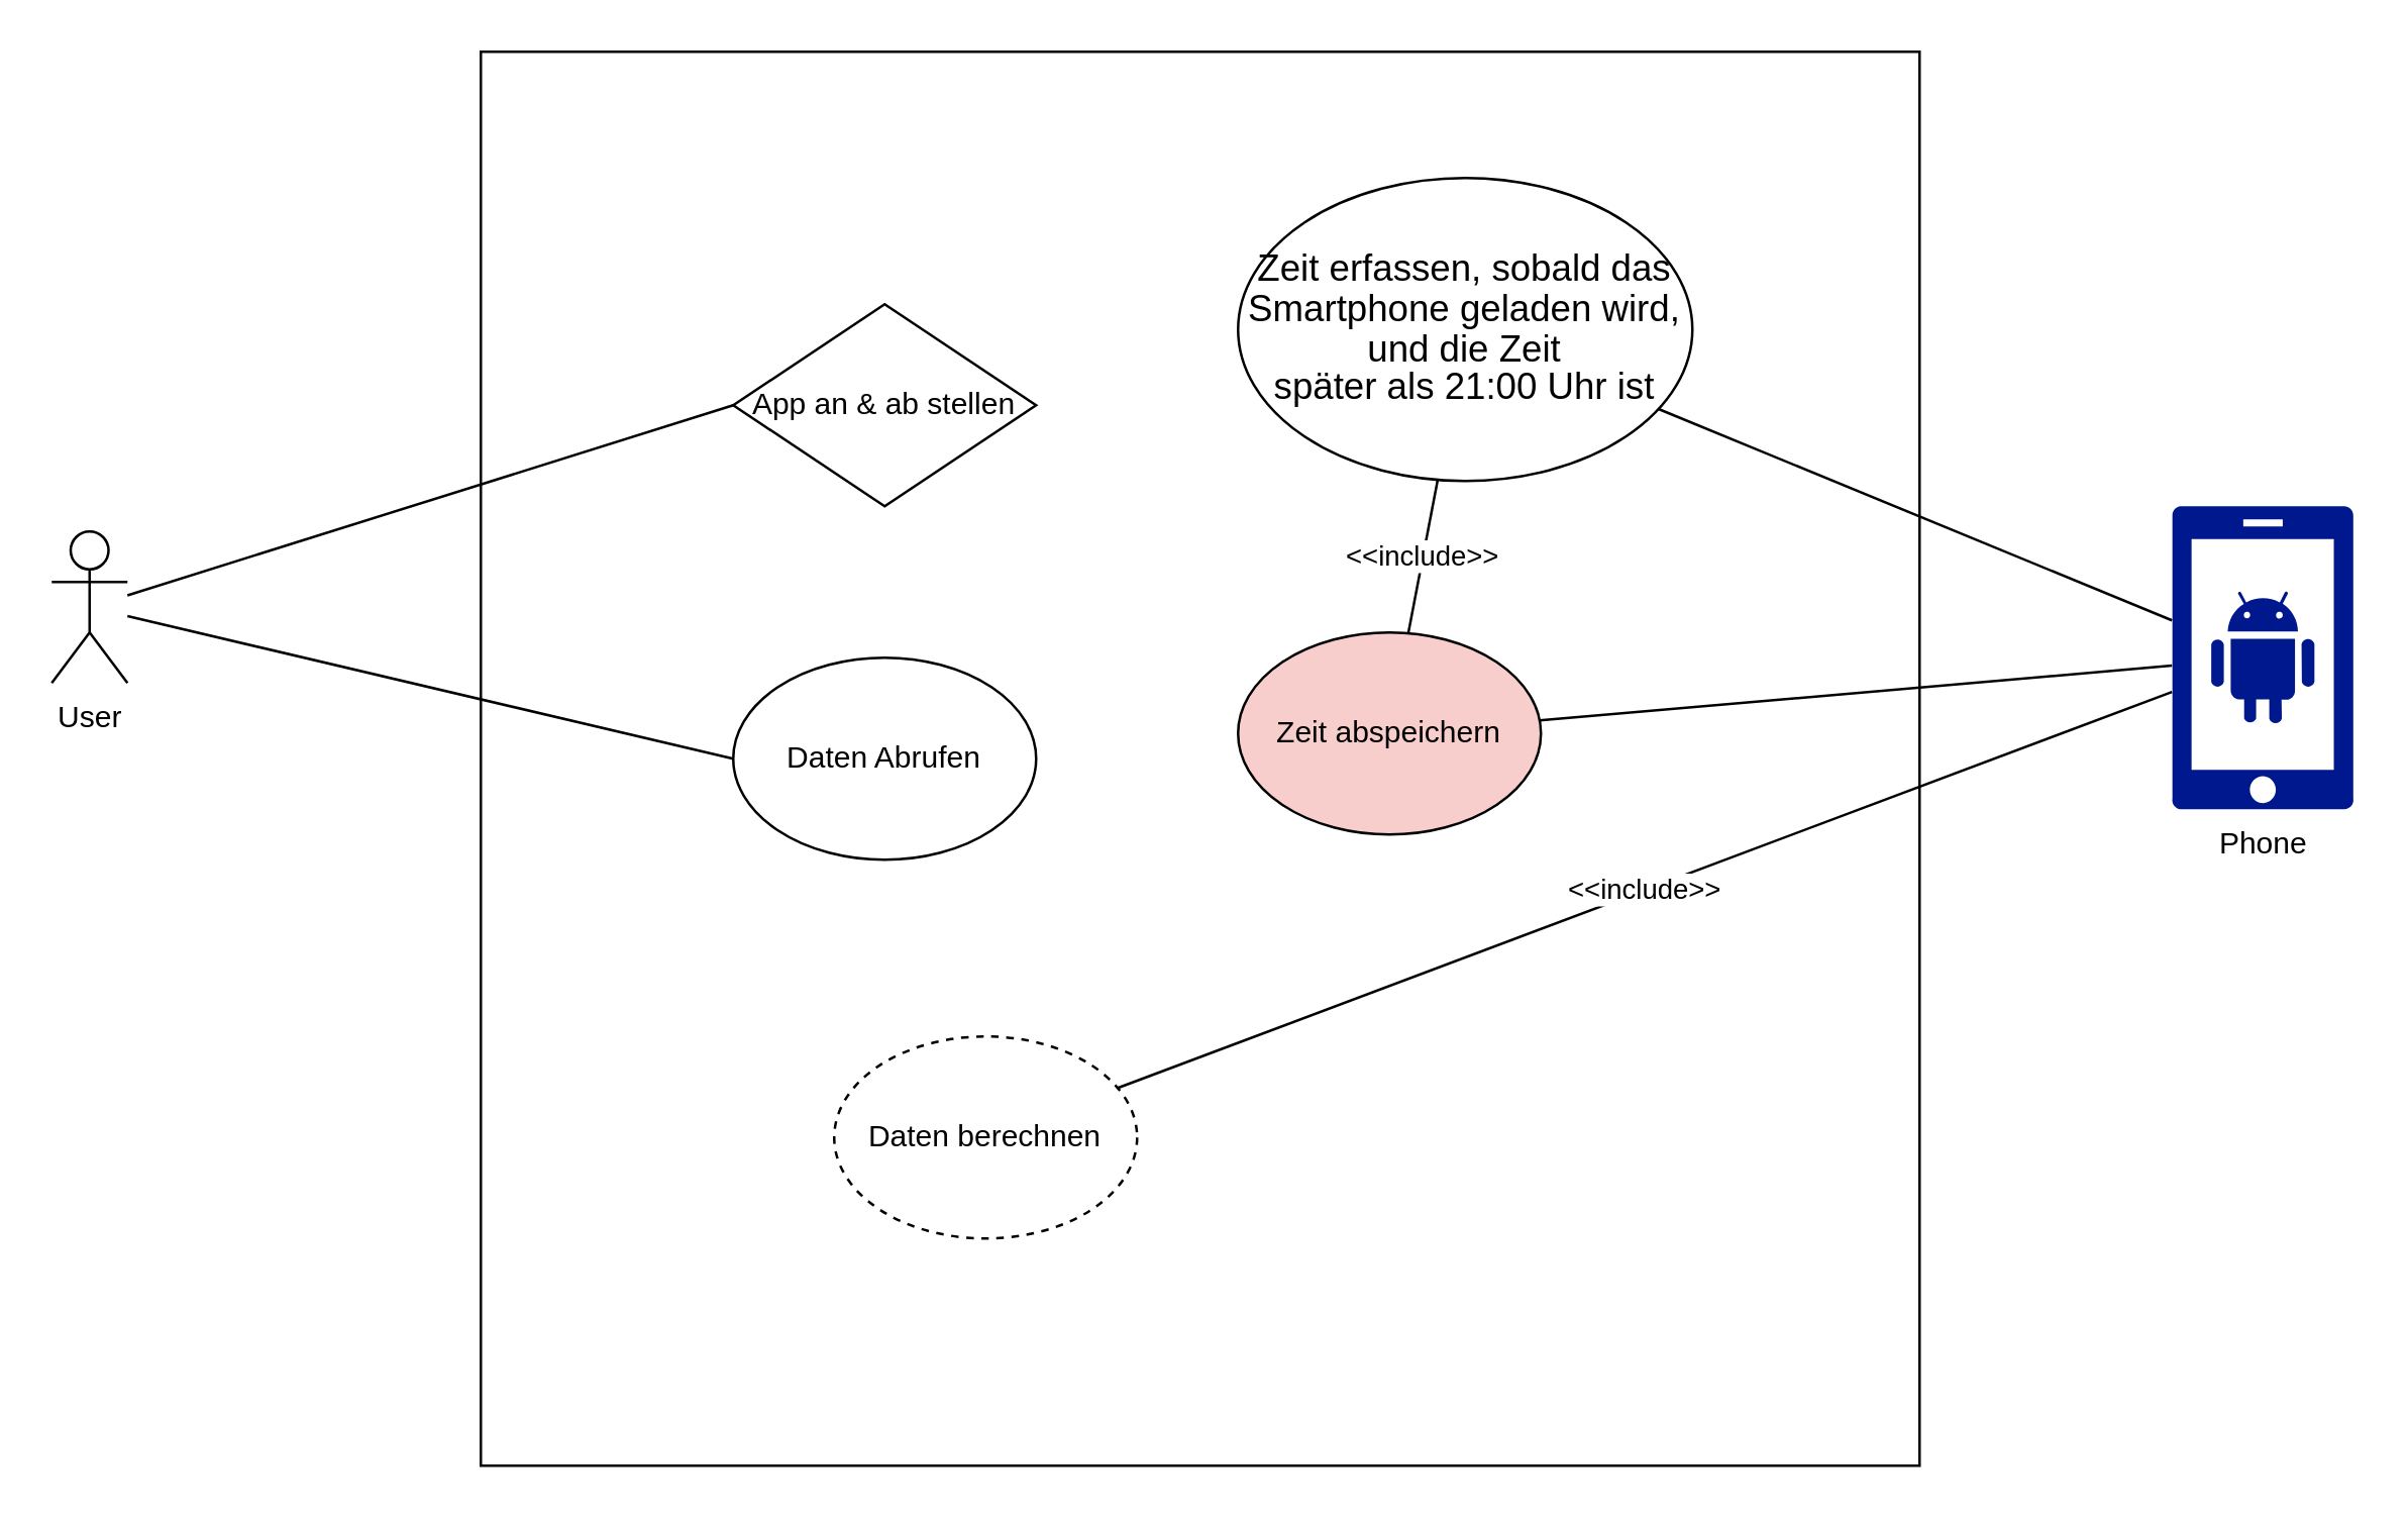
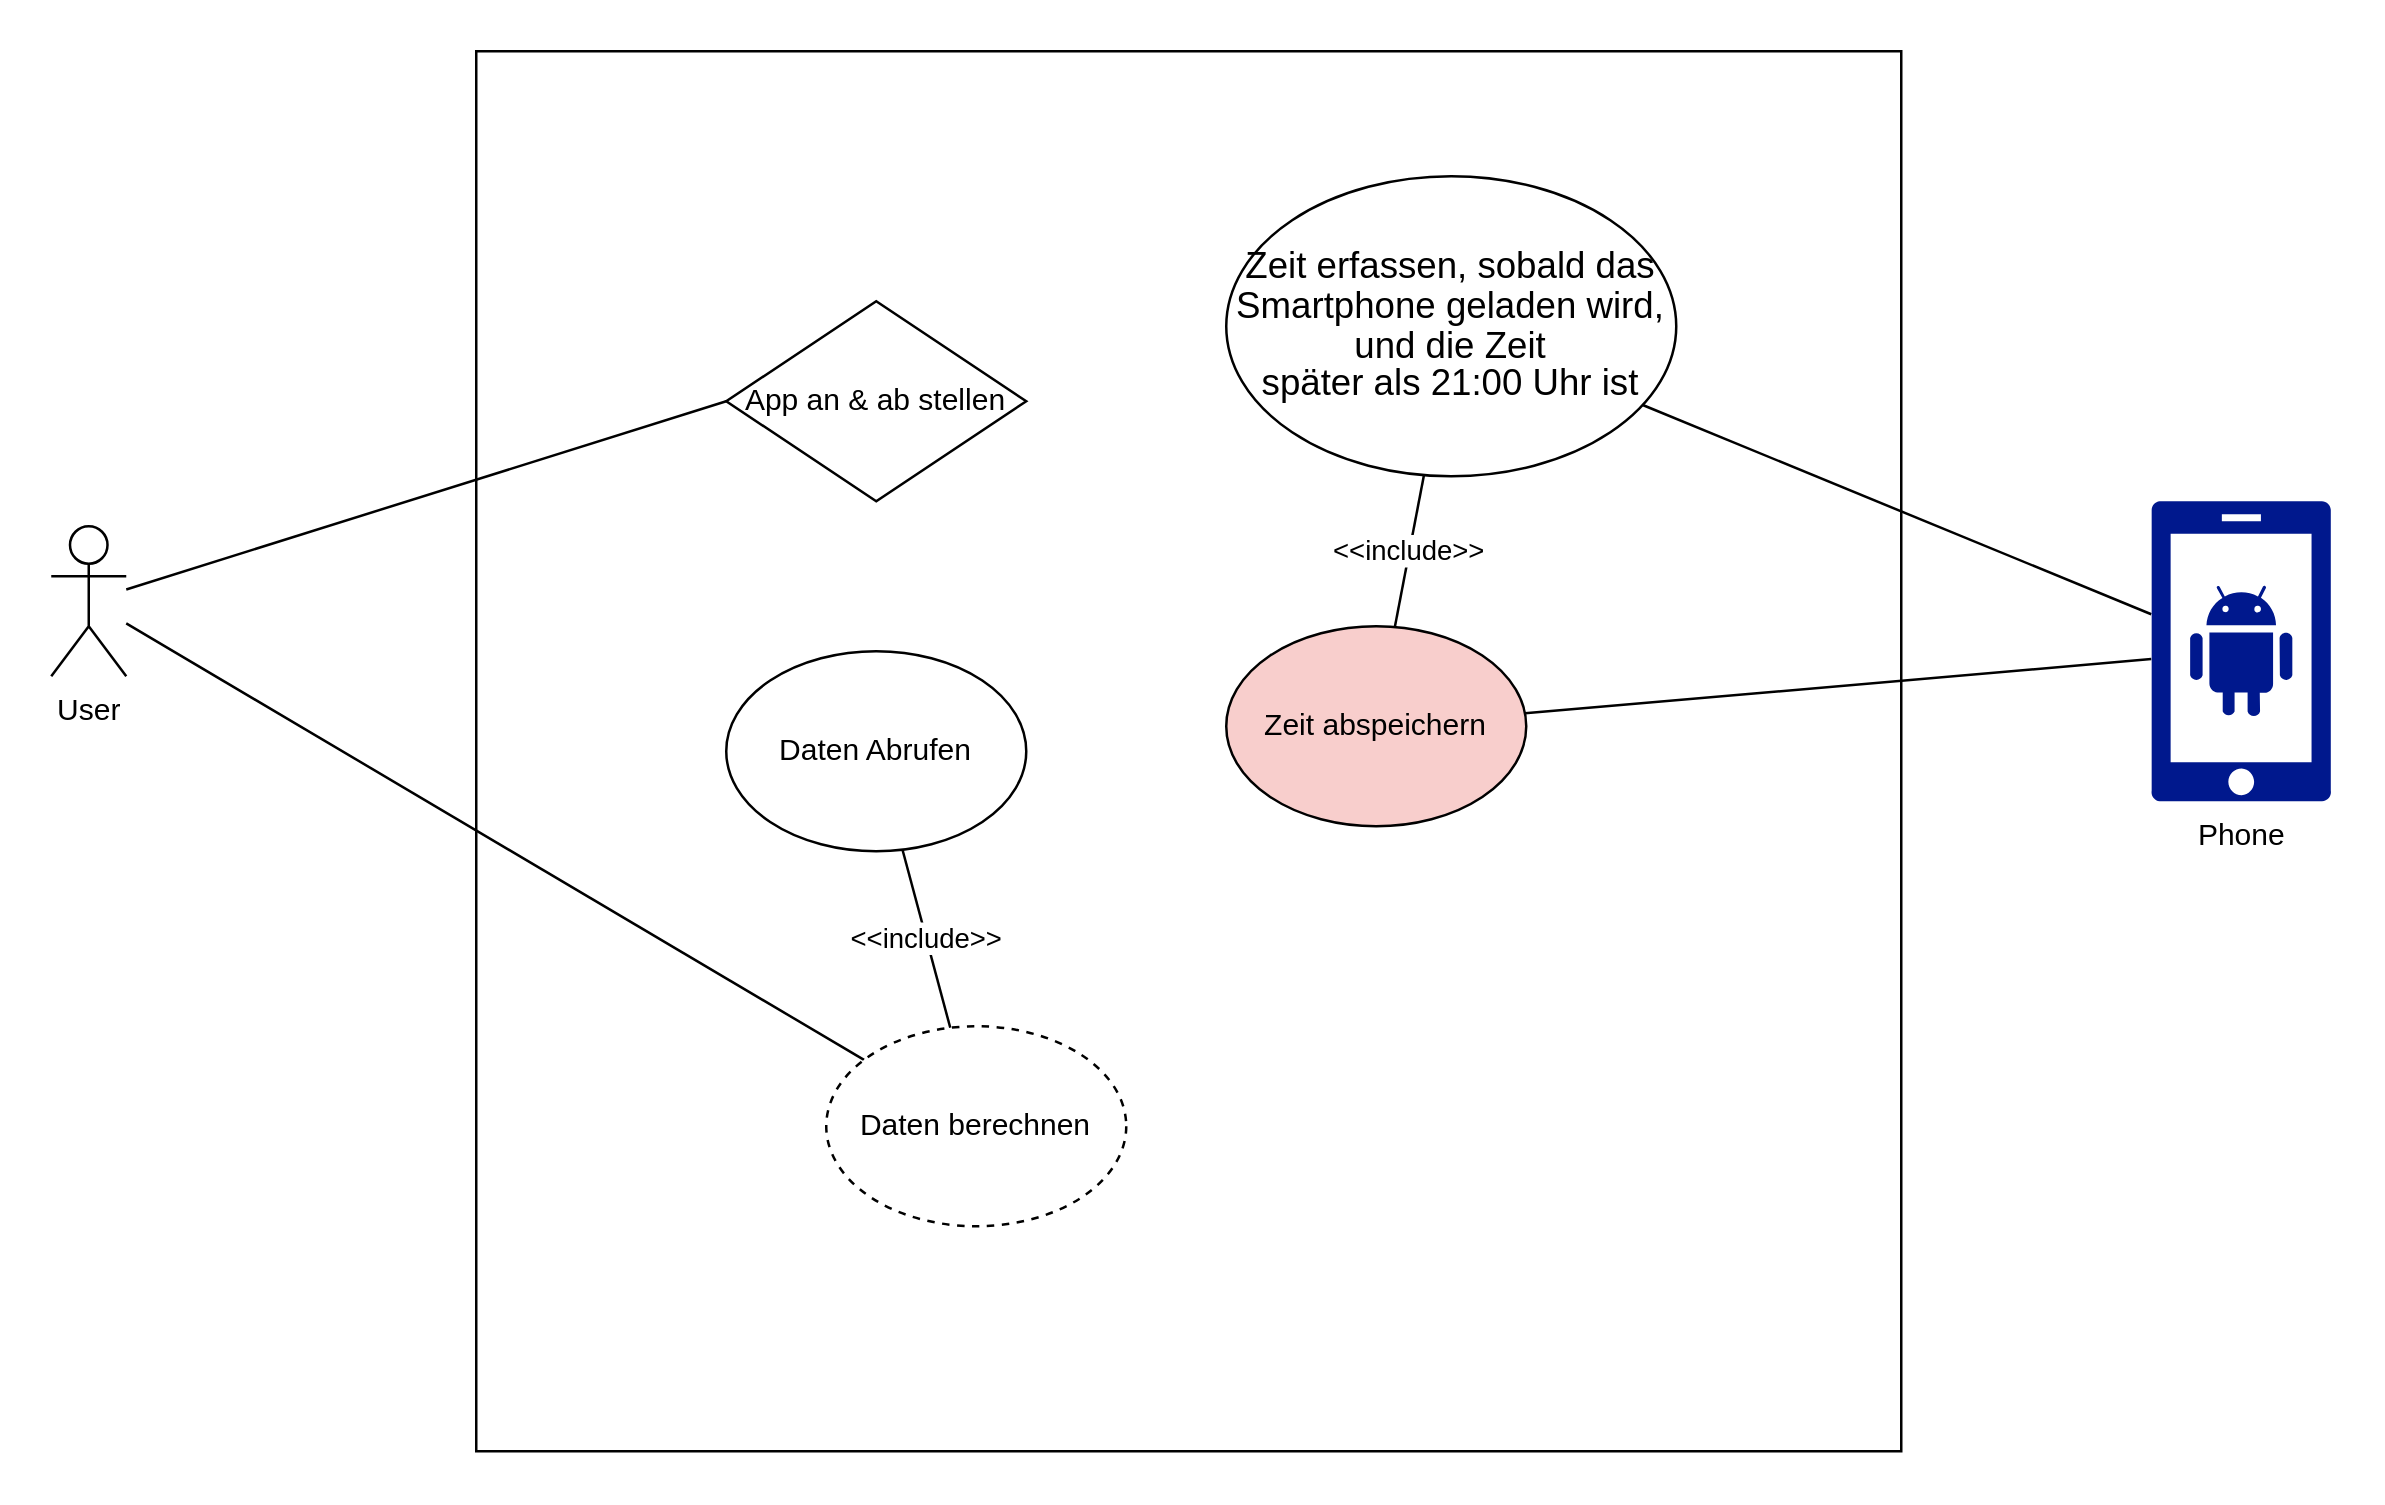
- <mxCell id="8" style="edgeStyle=none;rounded=0;orthogonalLoop=1;jettySize=auto;html=1;entryX=0;entryY=0.5;entryDx=0;entryDy=0;endArrow=none;endFill=0;" edge="1" parent="1" source="9" target="10"><mxGeometry relative="1" as="geometry" /></mxCell>
+ <mxCell id="8" style="edgeStyle=none;rounded=0;orthogonalLoop=1;jettySize=auto;html=1;endArrow=none;endFill=0;" edge="1" parent="1" source="9" target="12"><mxGeometry relative="1" as="geometry" /></mxCell>
- <mxCell id="11" value="&amp;lt;&amp;lt;include&amp;gt;&amp;gt;" style="edgeStyle=none;rounded=0;orthogonalLoop=1;jettySize=auto;html=1;endArrow=none;endFill=0;" edge="1" parent="1" source="12" target="15"><mxGeometry relative="1" as="geometry" /></mxCell>
+ <mxCell id="11" value="&amp;lt;&amp;lt;include&amp;gt;&amp;gt;" style="edgeStyle=none;rounded=0;orthogonalLoop=1;jettySize=auto;html=1;endArrow=none;endFill=0;" edge="1" parent="1" source="12" target="10"><mxGeometry relative="1" as="geometry" /></mxCell>
